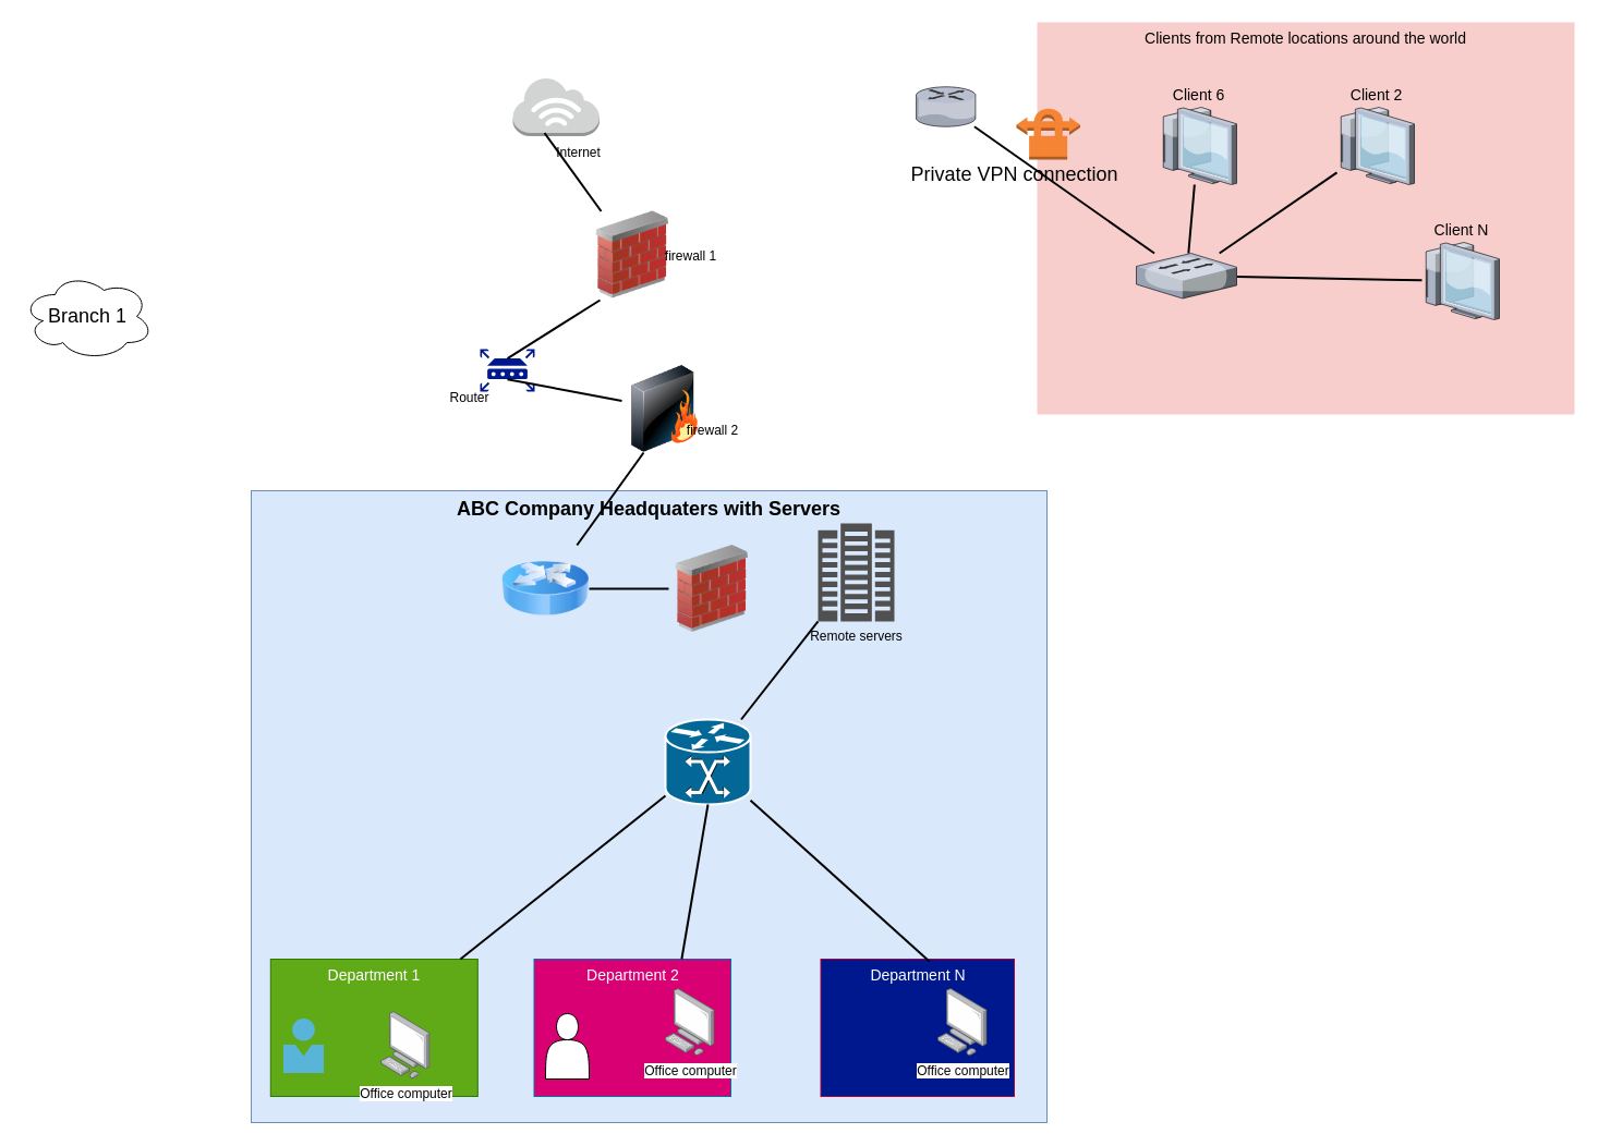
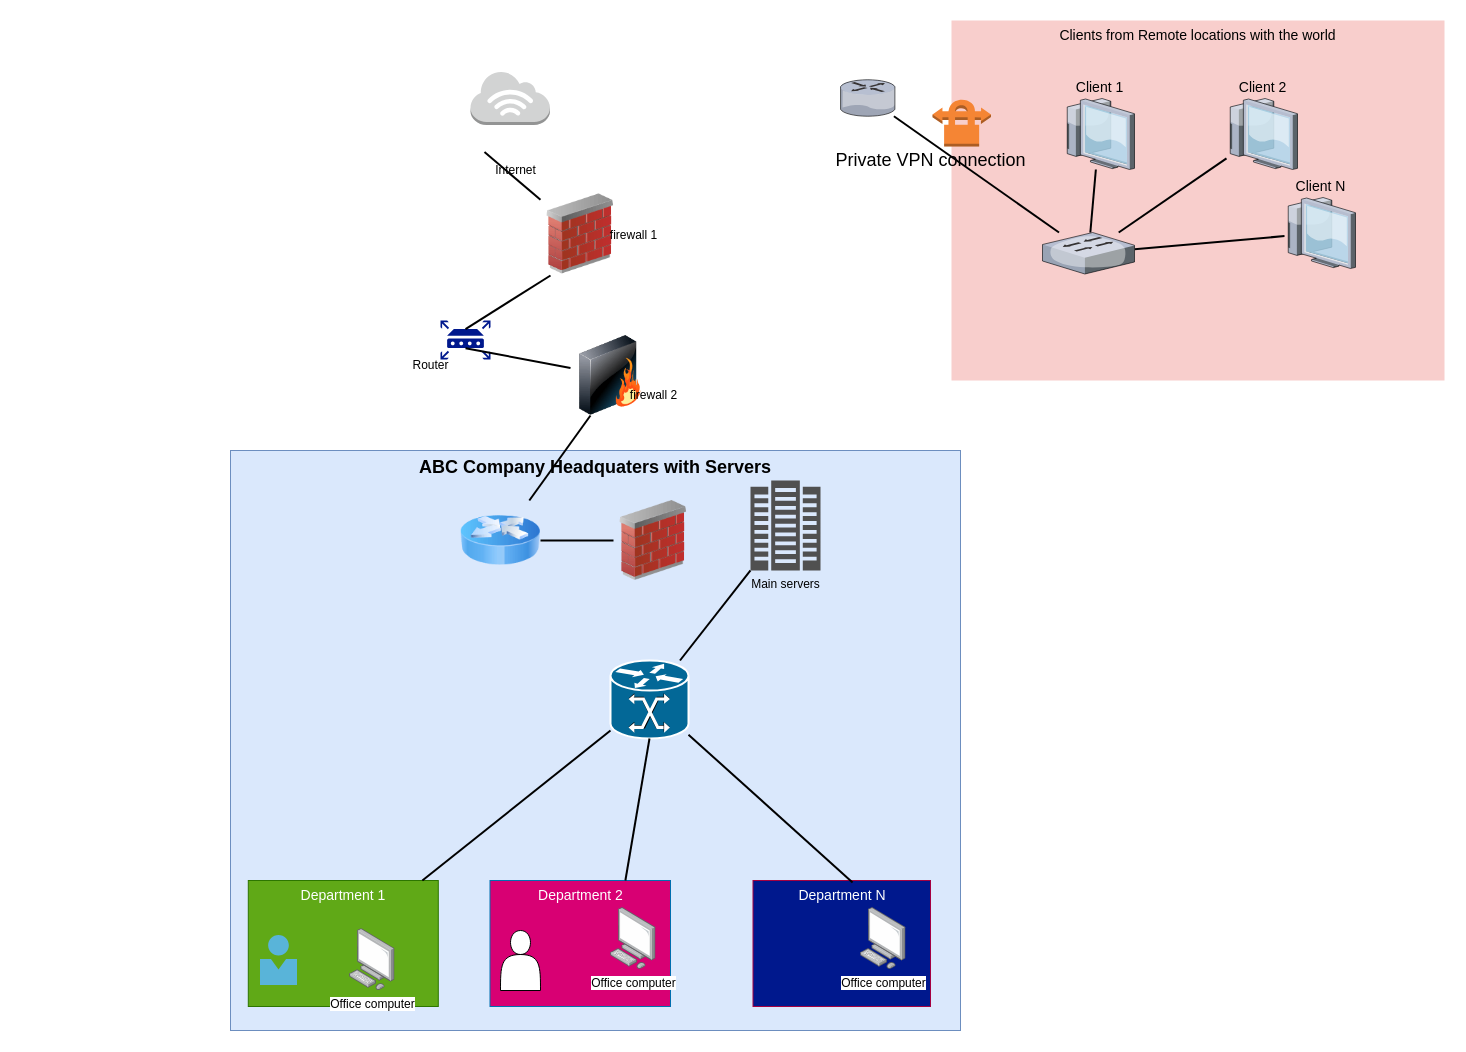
- <mxCell id="2" value="Clients from Remote locations around the world" style="whiteSpace=wrap;html=1;fillColor=#f8cecc;fontSize=14;strokeColor=none;verticalAlign=top;" vertex="1" parent="1"><mxGeometry x="951" y="20" width="493" height="360" as="geometry" /></mxCell>
+ <mxCell id="2" value="Clients from Remote locations with the world" style="whiteSpace=wrap;html=1;fillColor=#f8cecc;fontSize=14;strokeColor=none;verticalAlign=top;" vertex="1" parent="1"><mxGeometry x="951" y="20" width="493" height="360" as="geometry" /></mxCell>
- <mxCell id="11" value="Client 6&lt;br&gt;" style="verticalLabelPosition=top;aspect=fixed;html=1;verticalAlign=bottom;strokeColor=none;shape=mxgraph.citrix.thin_client;fillColor=#66B2FF;gradientColor=#0066CC;fontSize=14;labelPosition=center;align=center;" vertex="1" parent="1"><mxGeometry x="1063" y="98" width="71" height="71" as="geometry" /></mxCell>
+ <mxCell id="11" value="Client 1&lt;br&gt;" style="verticalLabelPosition=top;aspect=fixed;html=1;verticalAlign=bottom;strokeColor=none;shape=mxgraph.citrix.thin_client;fillColor=#66B2FF;gradientColor=#0066CC;fontSize=14;labelPosition=center;align=center;" vertex="1" parent="1"><mxGeometry x="1063" y="98" width="71" height="71" as="geometry" /></mxCell>
- <mxCell id="14" value="Internet" style="text;html=1;align=center;verticalAlign=middle;resizable=0;points=[];autosize=1;strokeColor=none;fillColor=none;" vertex="1" parent="1"><mxGeometry x="500" y="124.5" width="60" height="30" as="geometry" /></mxCell>
+ <mxCell id="14" value="Internet" style="text;html=1;align=center;verticalAlign=middle;resizable=0;points=[];autosize=1;strokeColor=none;fillColor=none;" vertex="1" parent="1"><mxGeometry x="485" y="154.5" width="60" height="30" as="geometry" /></mxCell>
- <mxCell id="9" value="Client N&lt;br&gt;" style="verticalLabelPosition=top;aspect=fixed;html=1;verticalAlign=bottom;strokeColor=none;shape=mxgraph.citrix.thin_client;fillColor=#66B2FF;gradientColor=#0066CC;fontSize=14;labelPosition=center;align=center;" vertex="1" parent="1"><mxGeometry x="1304" y="222" width="71" height="71" as="geometry" /></mxCell>
+ <mxCell id="9" value="Client N&lt;br&gt;" style="verticalLabelPosition=top;aspect=fixed;html=1;verticalAlign=bottom;strokeColor=none;shape=mxgraph.citrix.thin_client;fillColor=#66B2FF;gradientColor=#0066CC;fontSize=14;labelPosition=center;align=center;" vertex="1" parent="1"><mxGeometry x="1284" y="197" width="71" height="71" as="geometry" /></mxCell>
- <mxCell id="45" value="Branch 1" style="ellipse;shape=cloud;whiteSpace=wrap;html=1;fontSize=18;" vertex="1" parent="1"><mxGeometry x="20" y="250" width="120" height="80" as="geometry" /></mxCell>
- <mxCell id="38" value="Remote servers" style="sketch=0;pointerEvents=1;shadow=0;dashed=0;html=1;strokeColor=none;fillColor=#505050;labelPosition=center;verticalLabelPosition=bottom;verticalAlign=top;outlineConnect=0;align=center;shape=mxgraph.office.servers.datacenter;" vertex="1" parent="1"><mxGeometry x="750" y="480" width="70" height="90" as="geometry" /></mxCell>
+ <mxCell id="38" value="Main servers" style="sketch=0;pointerEvents=1;shadow=0;dashed=0;html=1;strokeColor=none;fillColor=#505050;labelPosition=center;verticalLabelPosition=bottom;verticalAlign=top;outlineConnect=0;align=center;shape=mxgraph.office.servers.datacenter;" vertex="1" parent="1"><mxGeometry x="750" y="480" width="70" height="90" as="geometry" /></mxCell>
